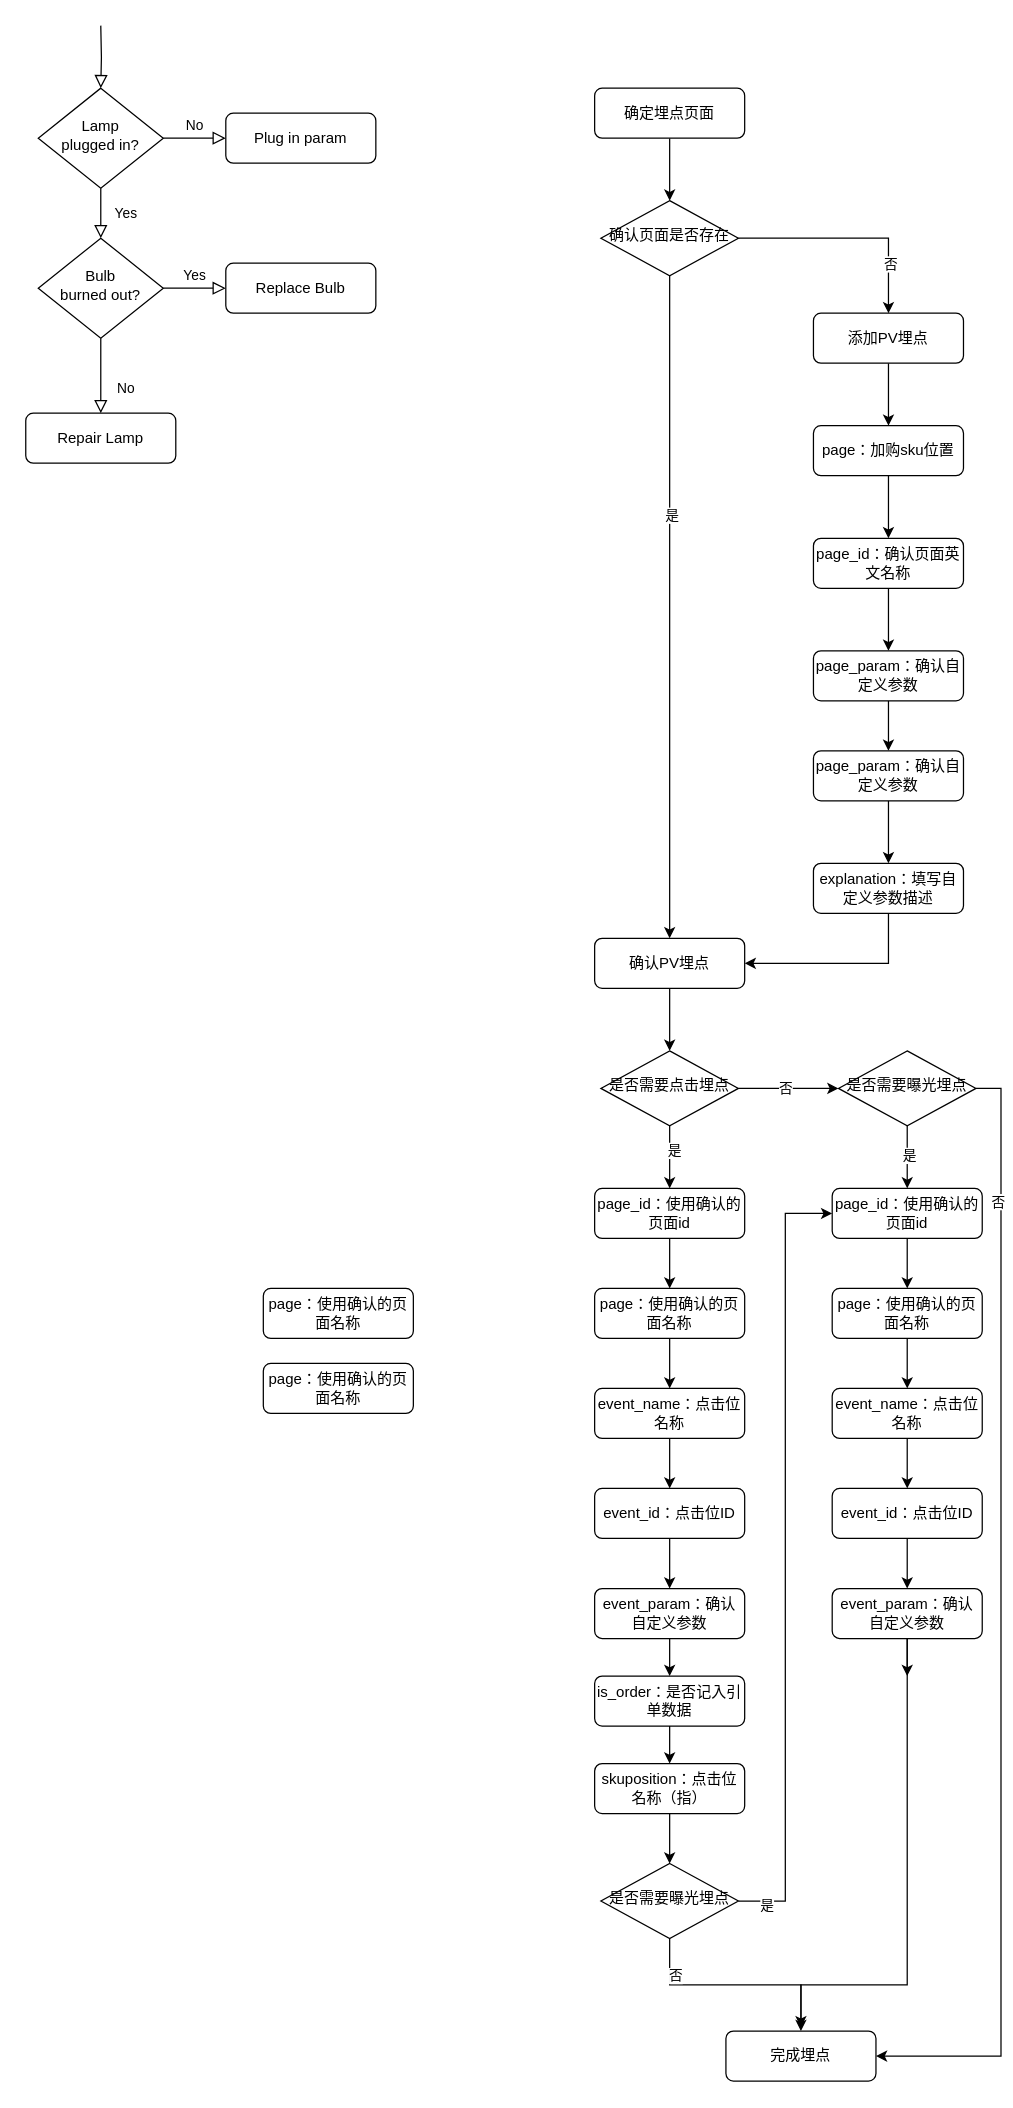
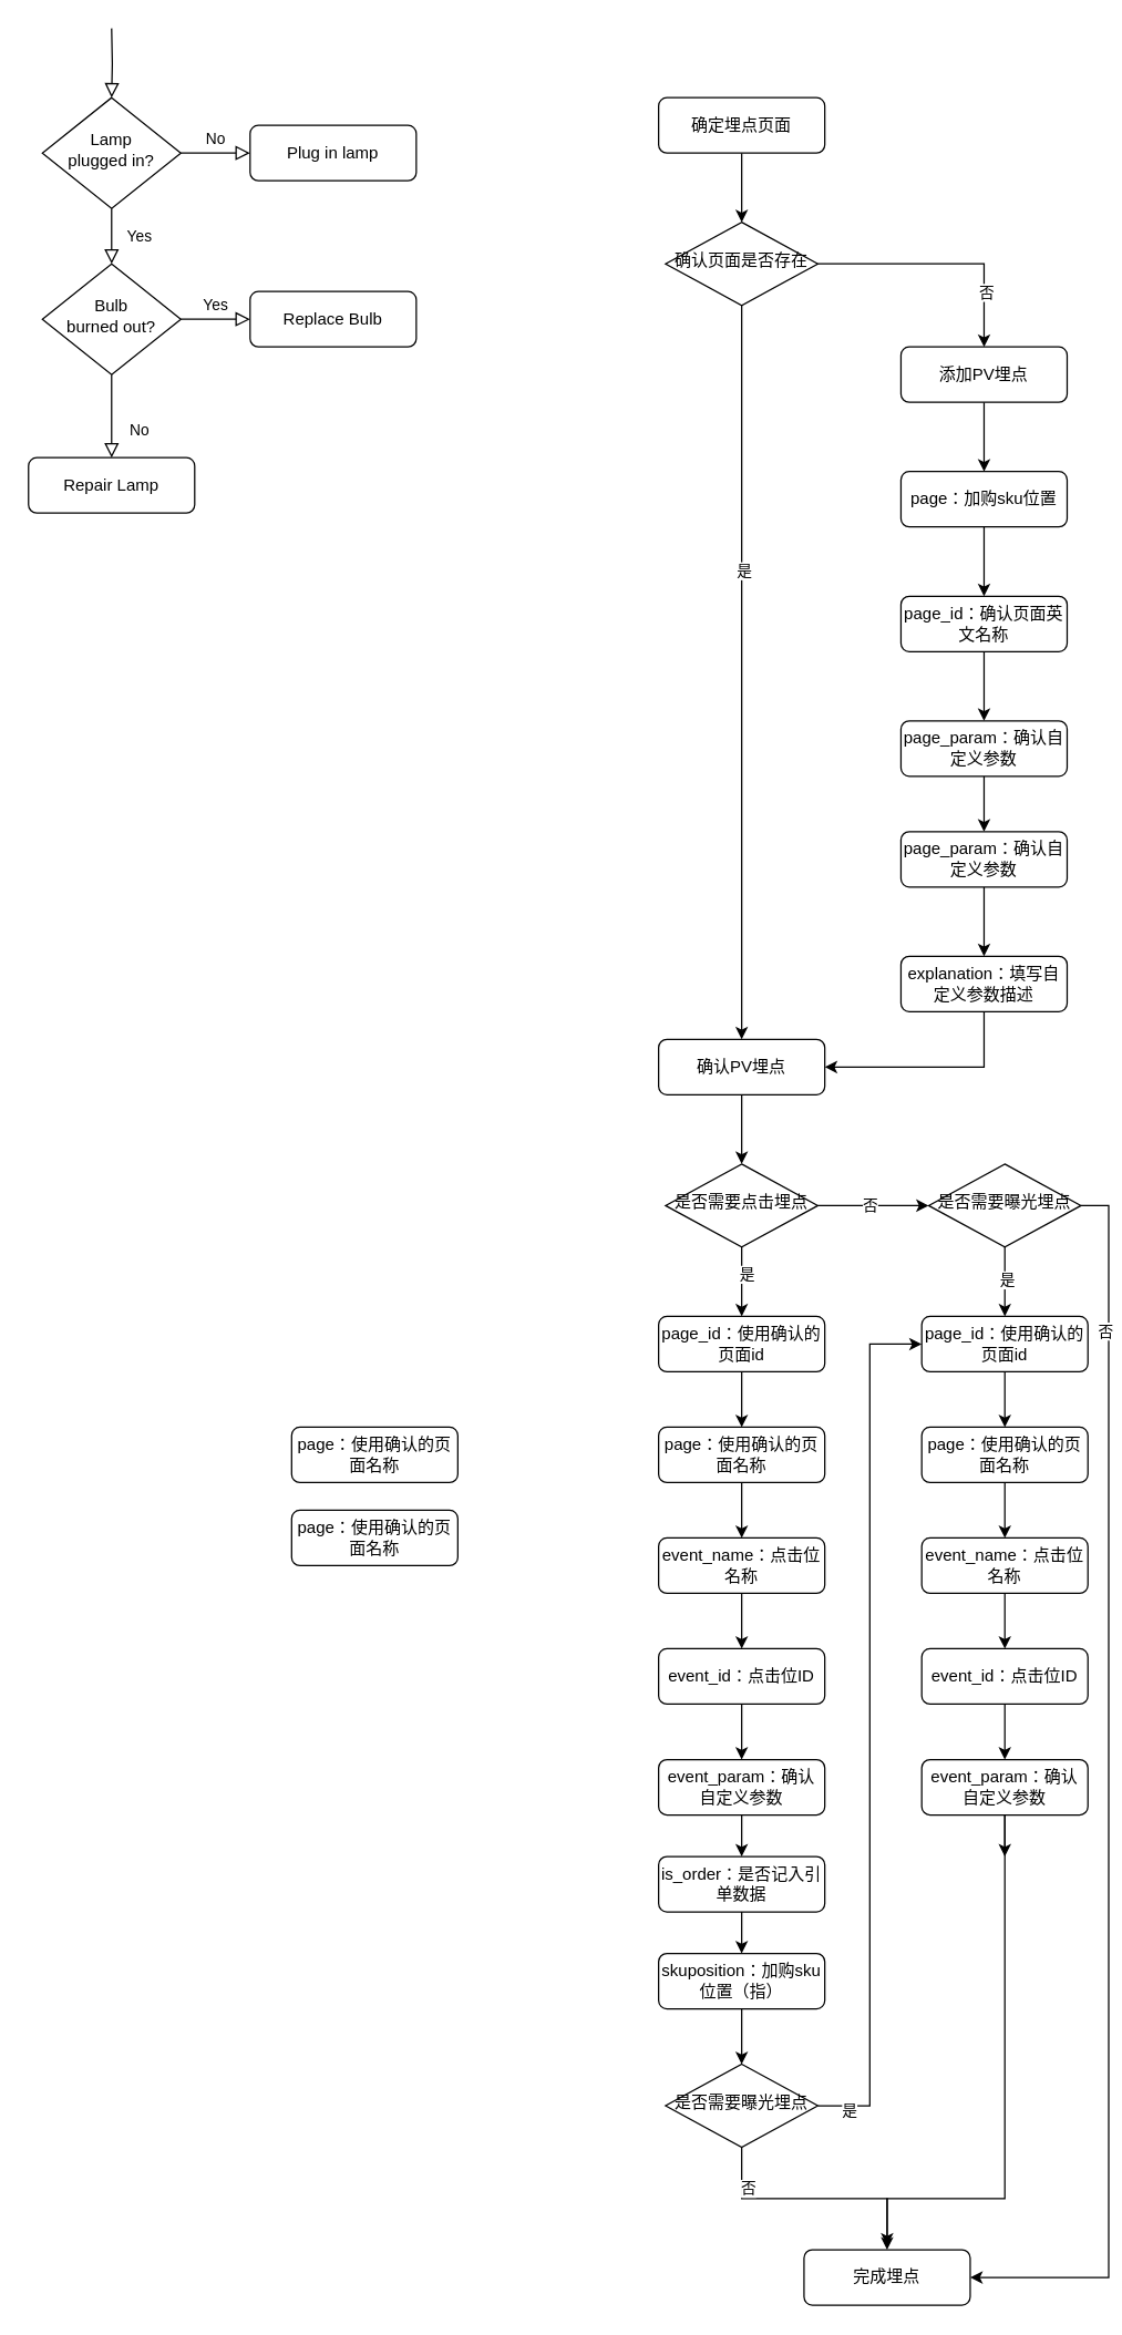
- <mxCell id="6" value="Plug in param" style="rounded=1;whiteSpace=wrap;html=1;fontSize=12;glass=0;strokeWidth=1;shadow=0;" parent="1" vertex="1"><mxGeometry x="180" y="90" width="120" height="40" as="geometry" /></mxCell>
+ <mxCell id="6" value="Plug in lamp" style="rounded=1;whiteSpace=wrap;html=1;fontSize=12;glass=0;strokeWidth=1;shadow=0;" parent="1" vertex="1"><mxGeometry x="180" y="90" width="120" height="40" as="geometry" /></mxCell>
- <mxCell id="57" value="skuposition：点击位名称（指）" style="rounded=1;whiteSpace=wrap;html=1;" vertex="1" parent="1"><mxGeometry x="475" y="1410" width="120" height="40" as="geometry" /></mxCell>
+ <mxCell id="57" value="skuposition：加购sku位置（指）" style="rounded=1;whiteSpace=wrap;html=1;" vertex="1" parent="1"><mxGeometry x="475" y="1410" width="120" height="40" as="geometry" /></mxCell>
